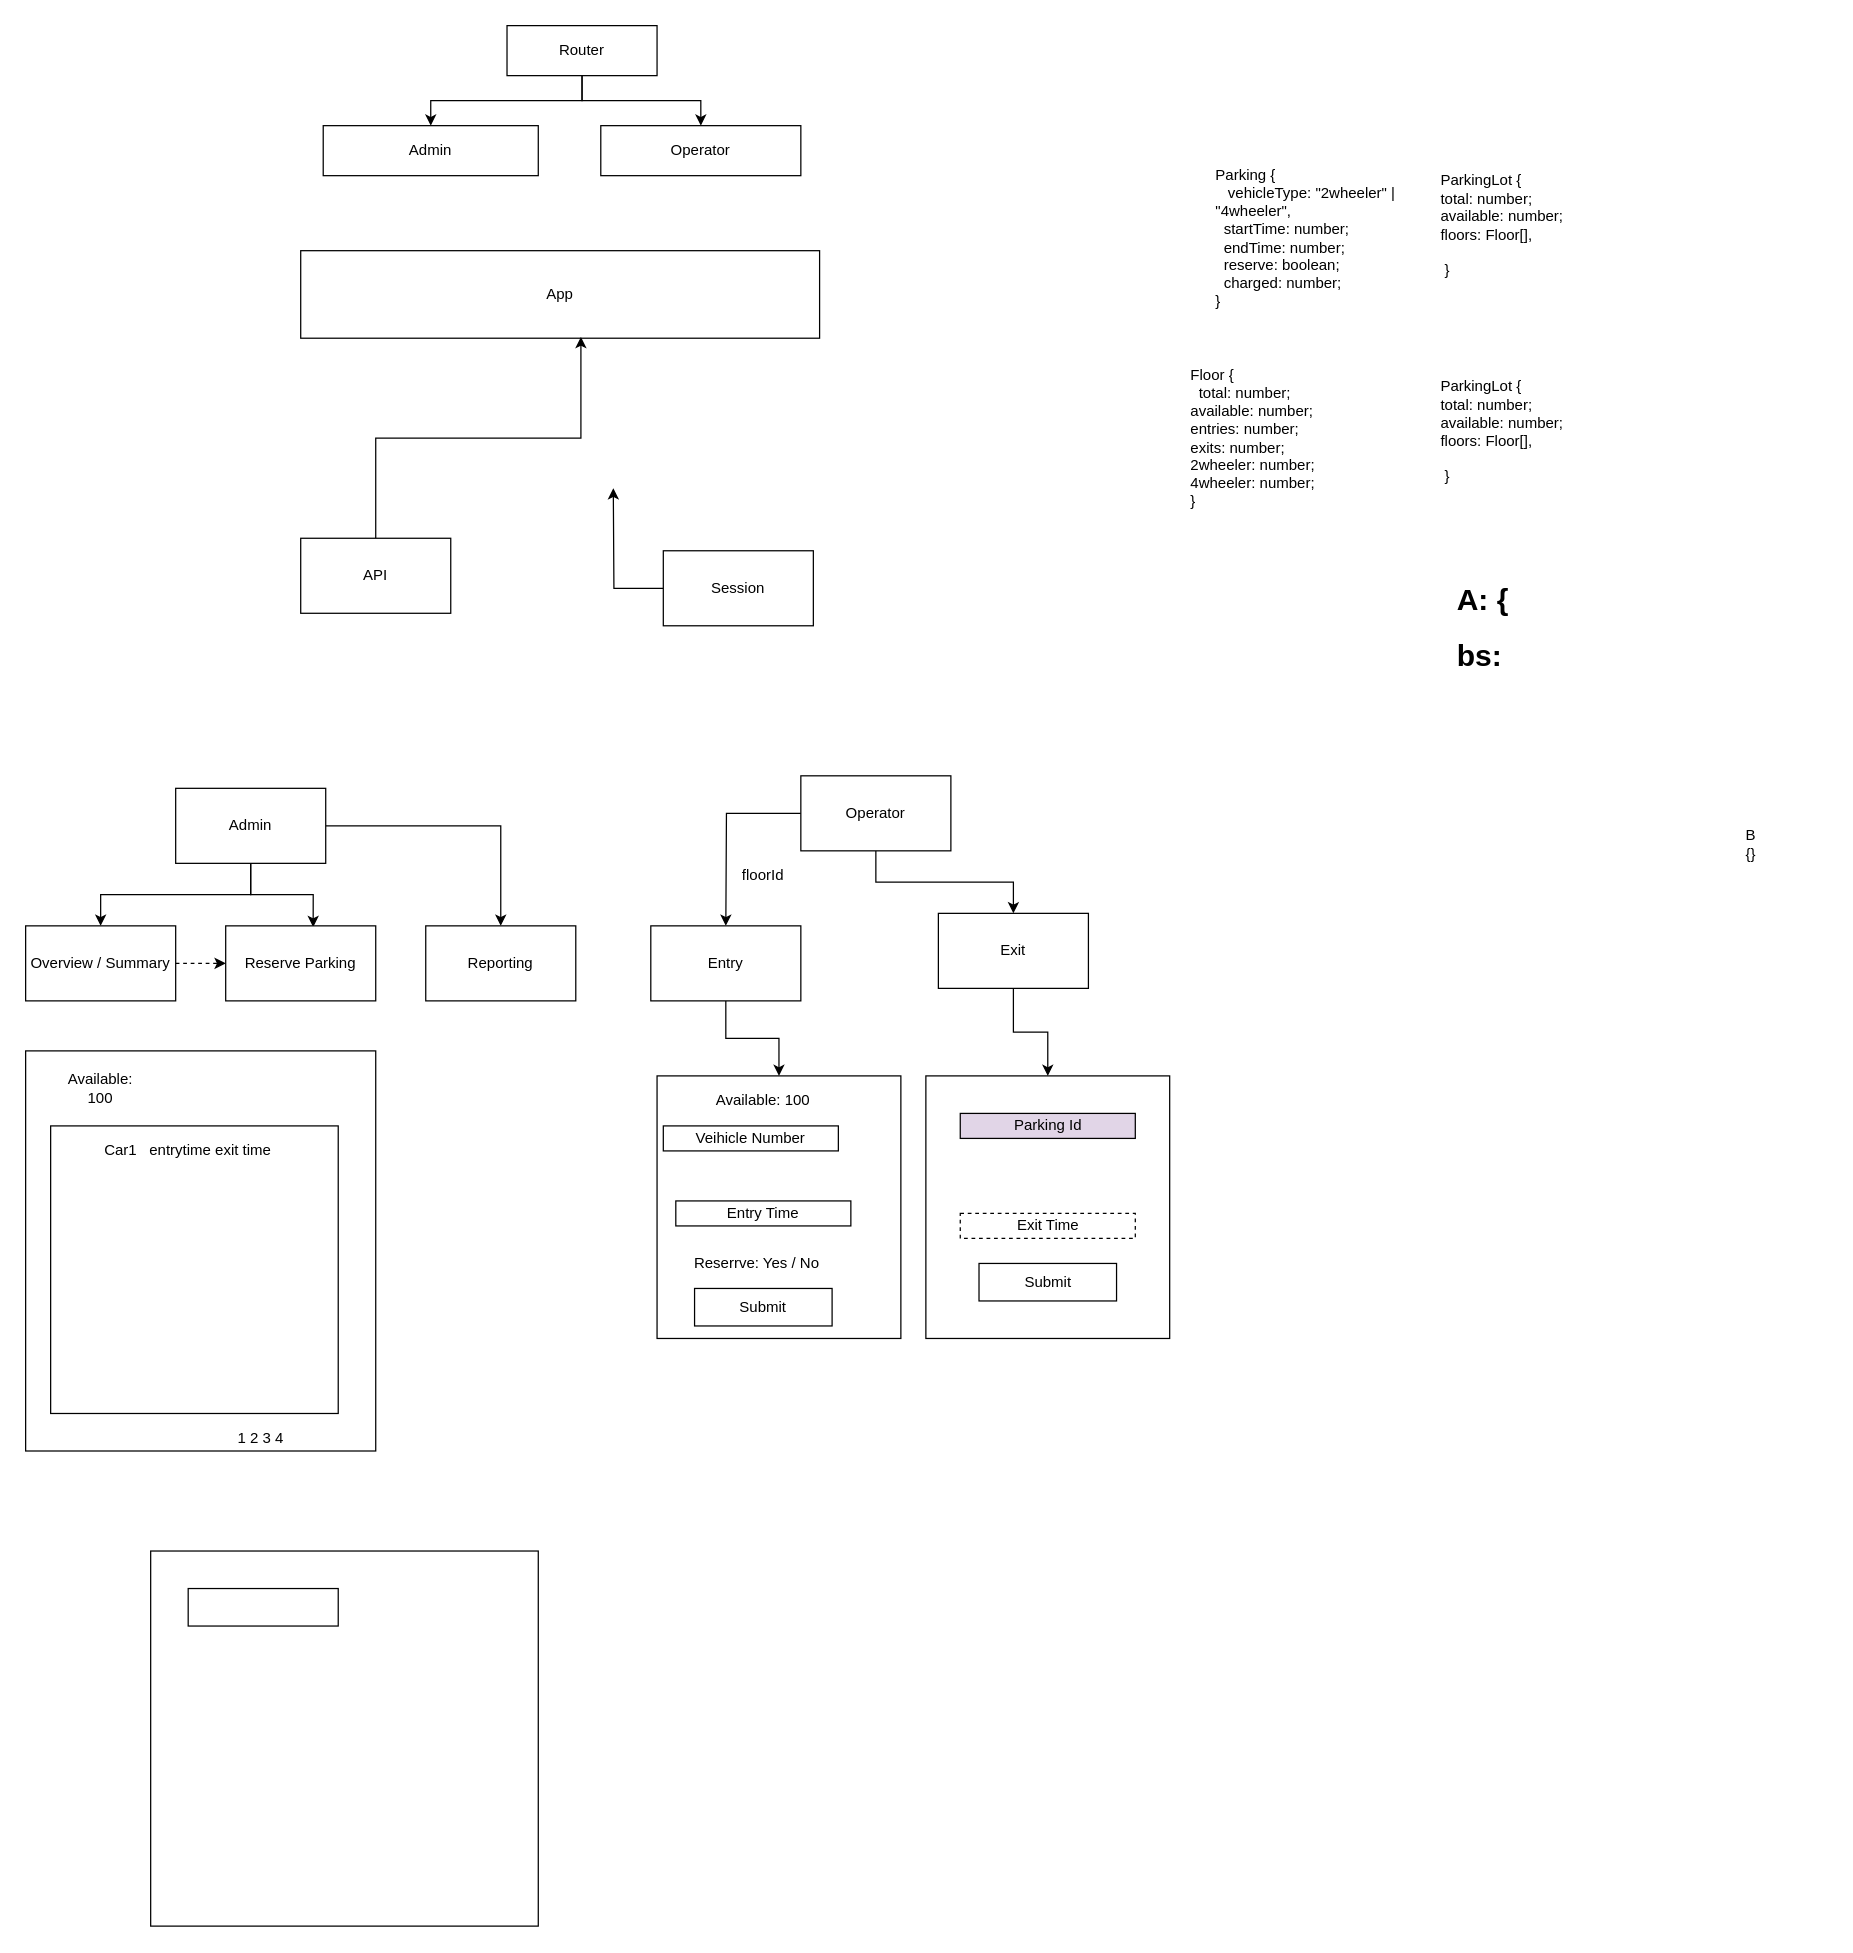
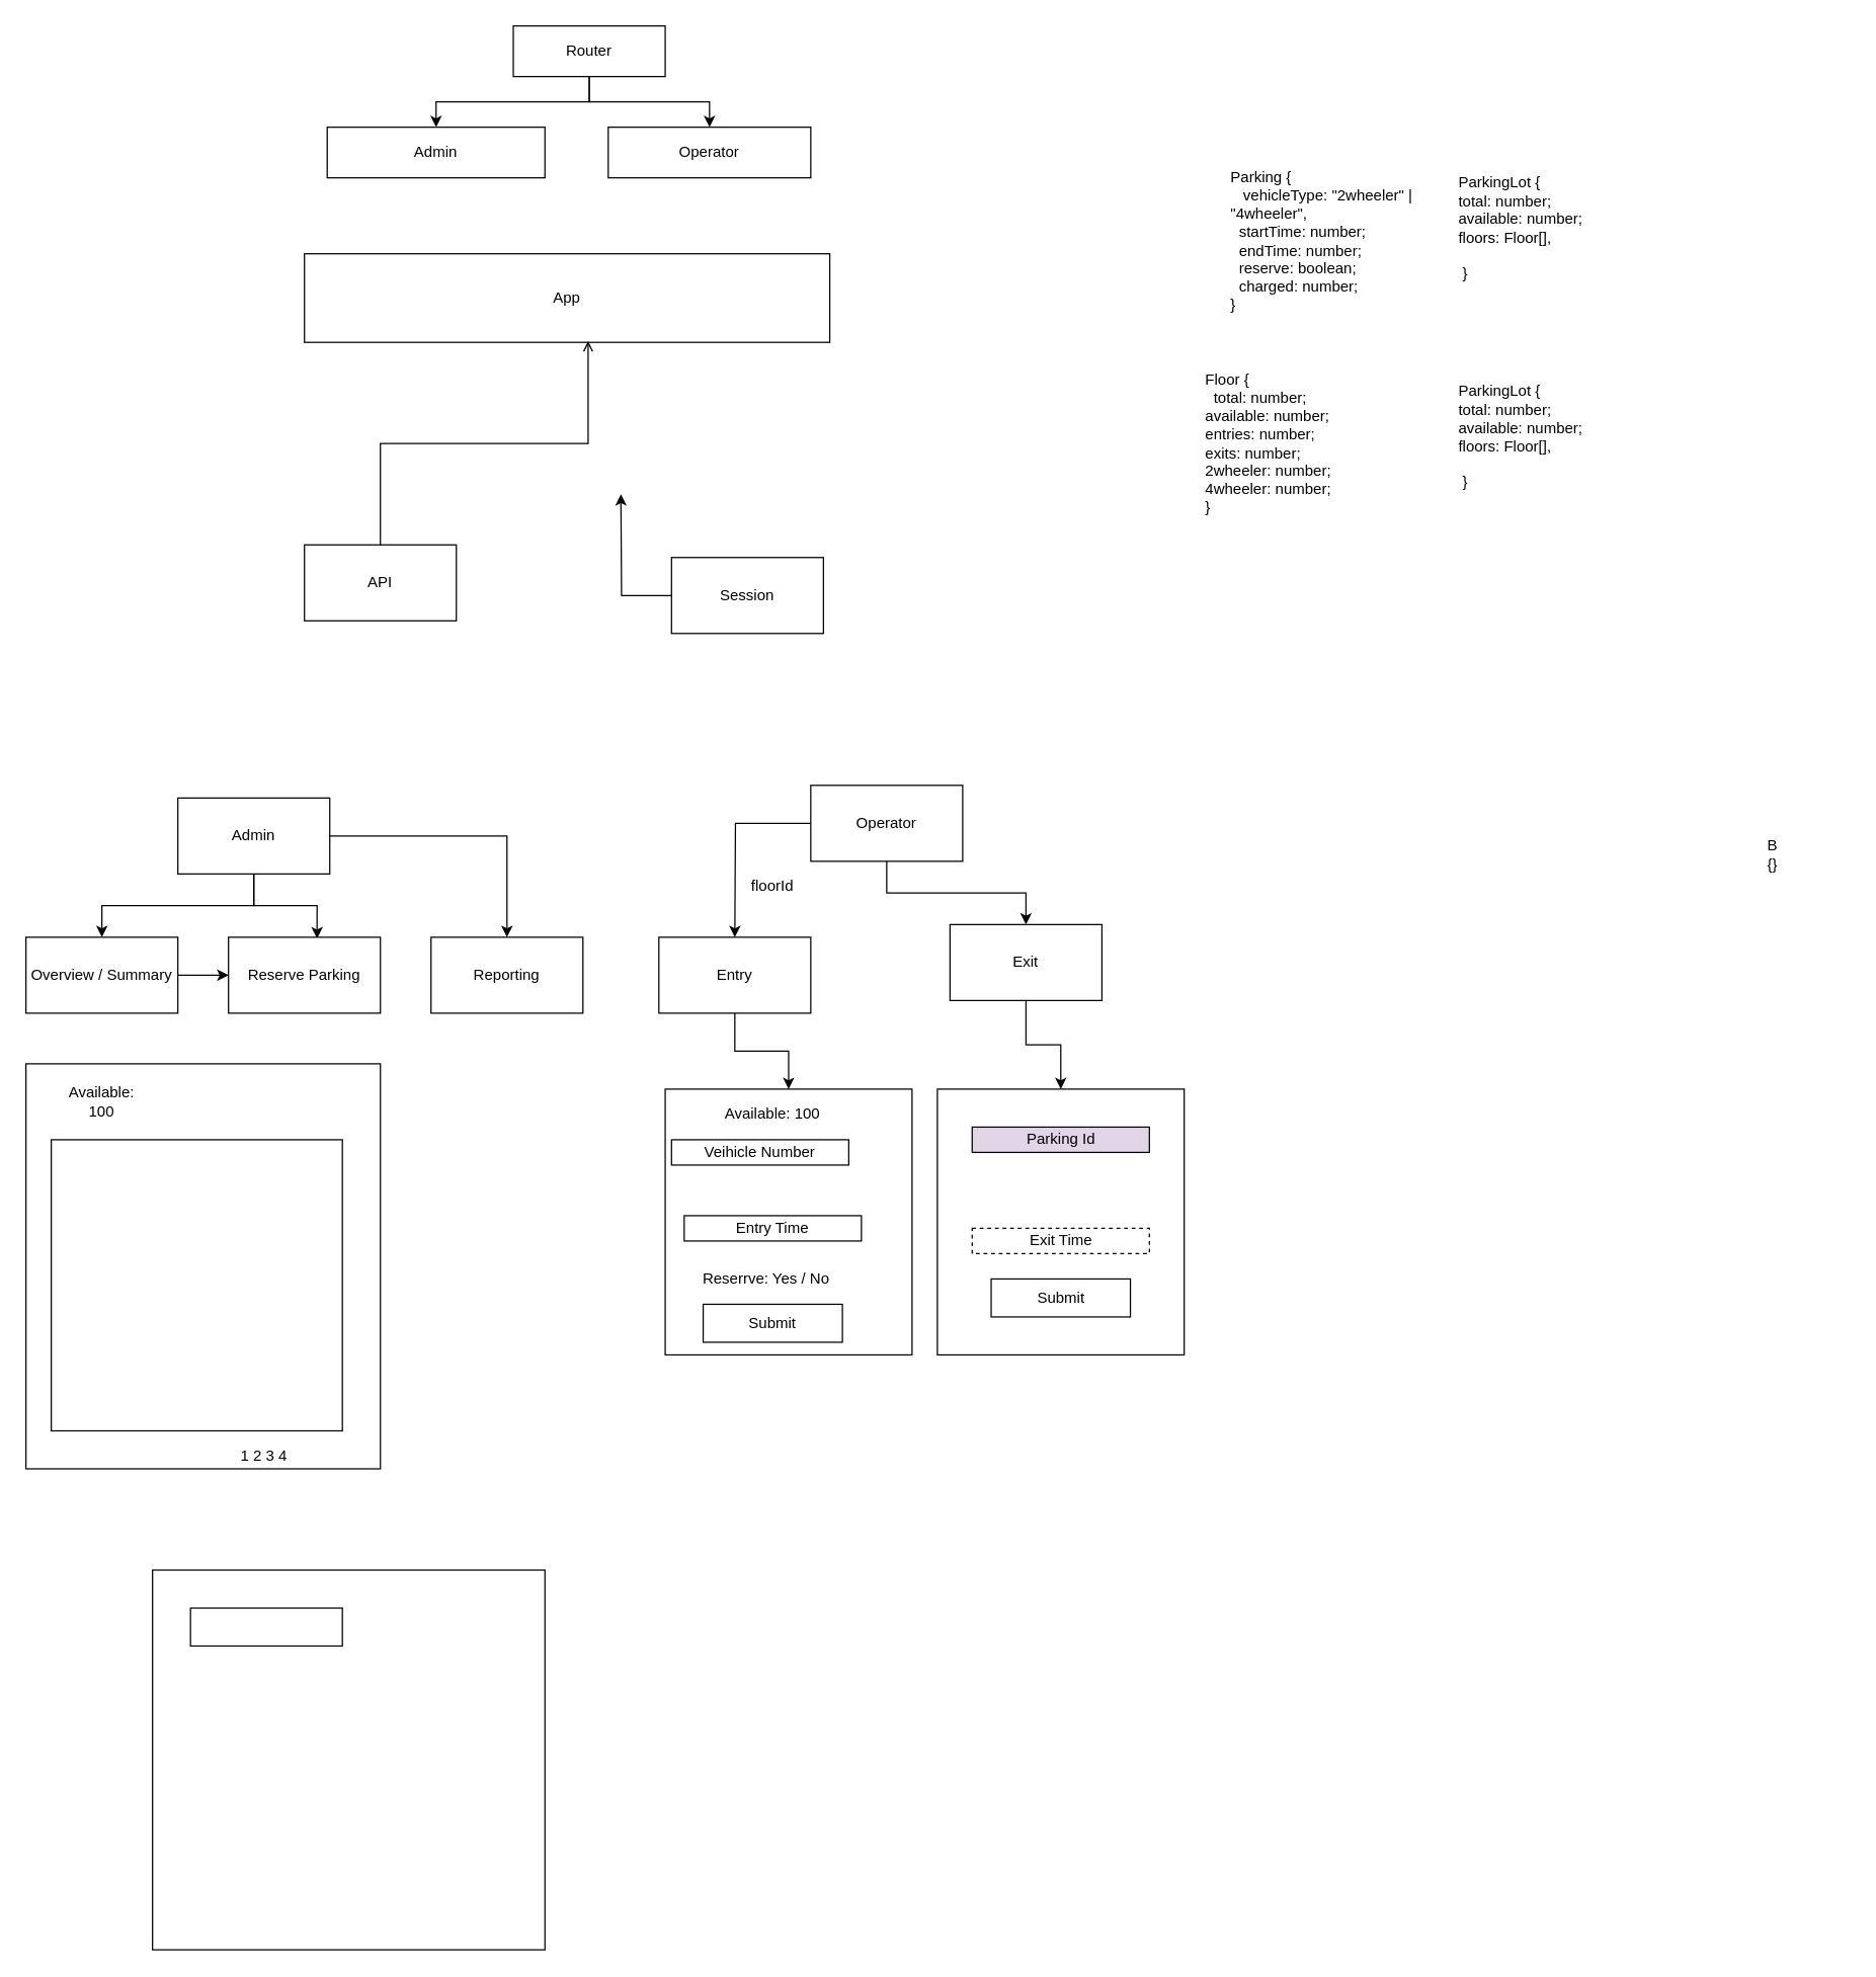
- <mxCell id="8" style="edgeStyle=orthogonalEdgeStyle;rounded=0;orthogonalLoop=1;jettySize=auto;html=1;entryX=0.54;entryY=0.986;entryDx=0;entryDy=0;entryPerimeter=0;" edge="1" parent="1" source="9" target="2"><mxGeometry relative="1" as="geometry" /></mxCell>
+ <mxCell id="8" style="edgeStyle=orthogonalEdgeStyle;rounded=0;orthogonalLoop=1;jettySize=auto;html=1;entryX=0.54;entryY=0.986;entryDx=0;entryDy=0;entryPerimeter=0;endArrow=open;" edge="1" parent="1" source="9" target="2"><mxGeometry relative="1" as="geometry" /></mxCell>
- <mxCell id="42" value="&lt;h1&gt;A: {&lt;/h1&gt;&lt;h1&gt;bs:&amp;nbsp;&lt;/h1&gt;&lt;h1&gt;&lt;br&gt;&lt;/h1&gt;" style="text;html=1;strokeColor=none;fillColor=none;spacing=5;spacingTop=-20;whiteSpace=wrap;overflow=hidden;rounded=0;" vertex="1" parent="1"><mxGeometry x="1160" y="460" width="190" height="120" as="geometry" /></mxCell>
- <mxCell id="16" style="edgeStyle=orthogonalEdgeStyle;rounded=0;orthogonalLoop=1;jettySize=auto;html=1;entryX=0;entryY=0.5;entryDx=0;entryDy=0;dashed=1;" edge="1" parent="1" source="17" target="18"><mxGeometry relative="1" as="geometry" /></mxCell>
+ <mxCell id="16" style="edgeStyle=orthogonalEdgeStyle;rounded=0;orthogonalLoop=1;jettySize=auto;html=1;entryX=0;entryY=0.5;entryDx=0;entryDy=0;" edge="1" parent="1" source="17" target="18"><mxGeometry relative="1" as="geometry" /></mxCell>
- <mxCell id="46" value="Car1&amp;nbsp; &amp;nbsp;entrytime exit time" style="text;html=1;strokeColor=none;fillColor=none;align=center;verticalAlign=middle;whiteSpace=wrap;rounded=0;" vertex="1" parent="1"><mxGeometry x="50" y="910" width="200" height="20" as="geometry" /></mxCell>
